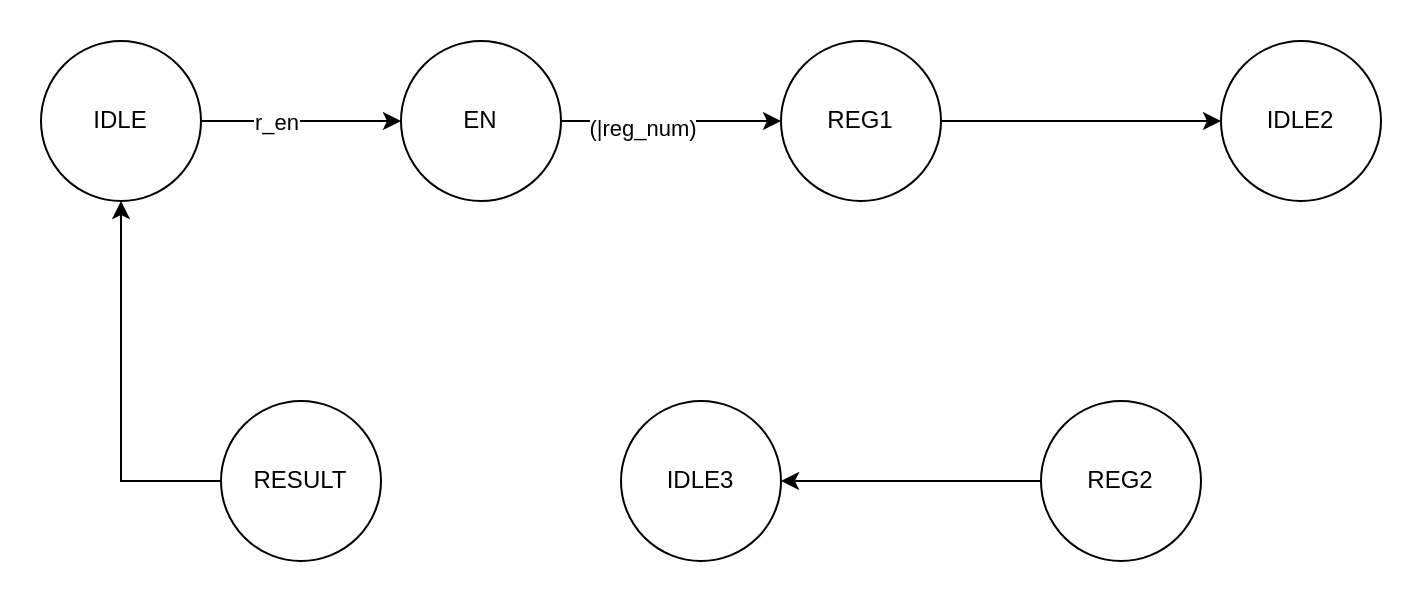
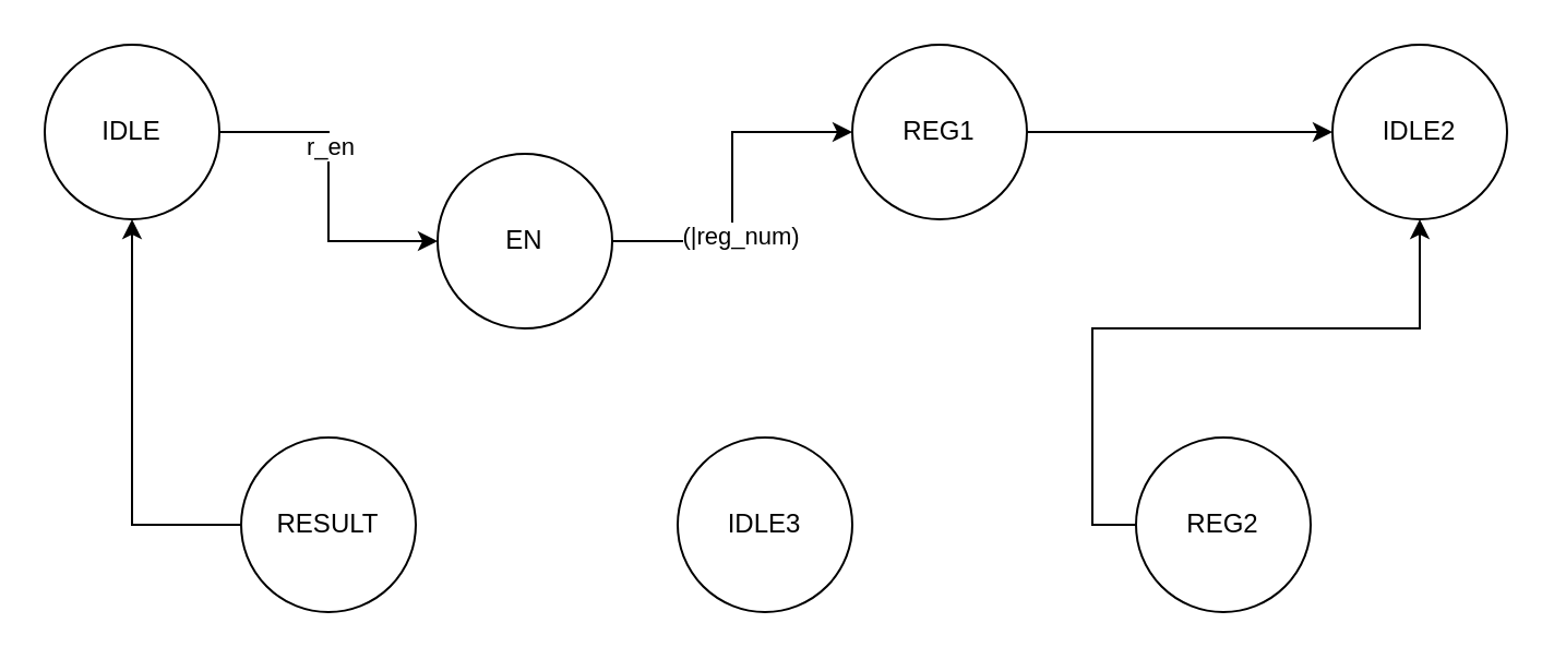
- <mxCell id="7" value="EN" style="ellipse;whiteSpace=wrap;html=1;aspect=fixed;" parent="1" vertex="1"><mxGeometry x="200" y="20" width="80" height="80" as="geometry" /></mxCell>
+ <mxCell id="7" value="EN" style="ellipse;whiteSpace=wrap;html=1;aspect=fixed;" parent="1" vertex="1"><mxGeometry x="200" y="70" width="80" height="80" as="geometry" /></mxCell>
- <mxCell id="11" style="edgeStyle=orthogonalEdgeStyle;rounded=0;orthogonalLoop=1;jettySize=auto;html=1;exitX=0;exitY=0.5;exitDx=0;exitDy=0;entryX=1;entryY=0.5;entryDx=0;entryDy=0;" parent="1" source="12" target="13" edge="1"><mxGeometry relative="1" as="geometry" /></mxCell>
+ <mxCell id="11" style="edgeStyle=orthogonalEdgeStyle;rounded=0;orthogonalLoop=1;jettySize=auto;html=1;exitX=0;exitY=0.5;exitDx=0;exitDy=0;" parent="1" source="12" target="10" edge="1"><mxGeometry relative="1" as="geometry" /></mxCell>
